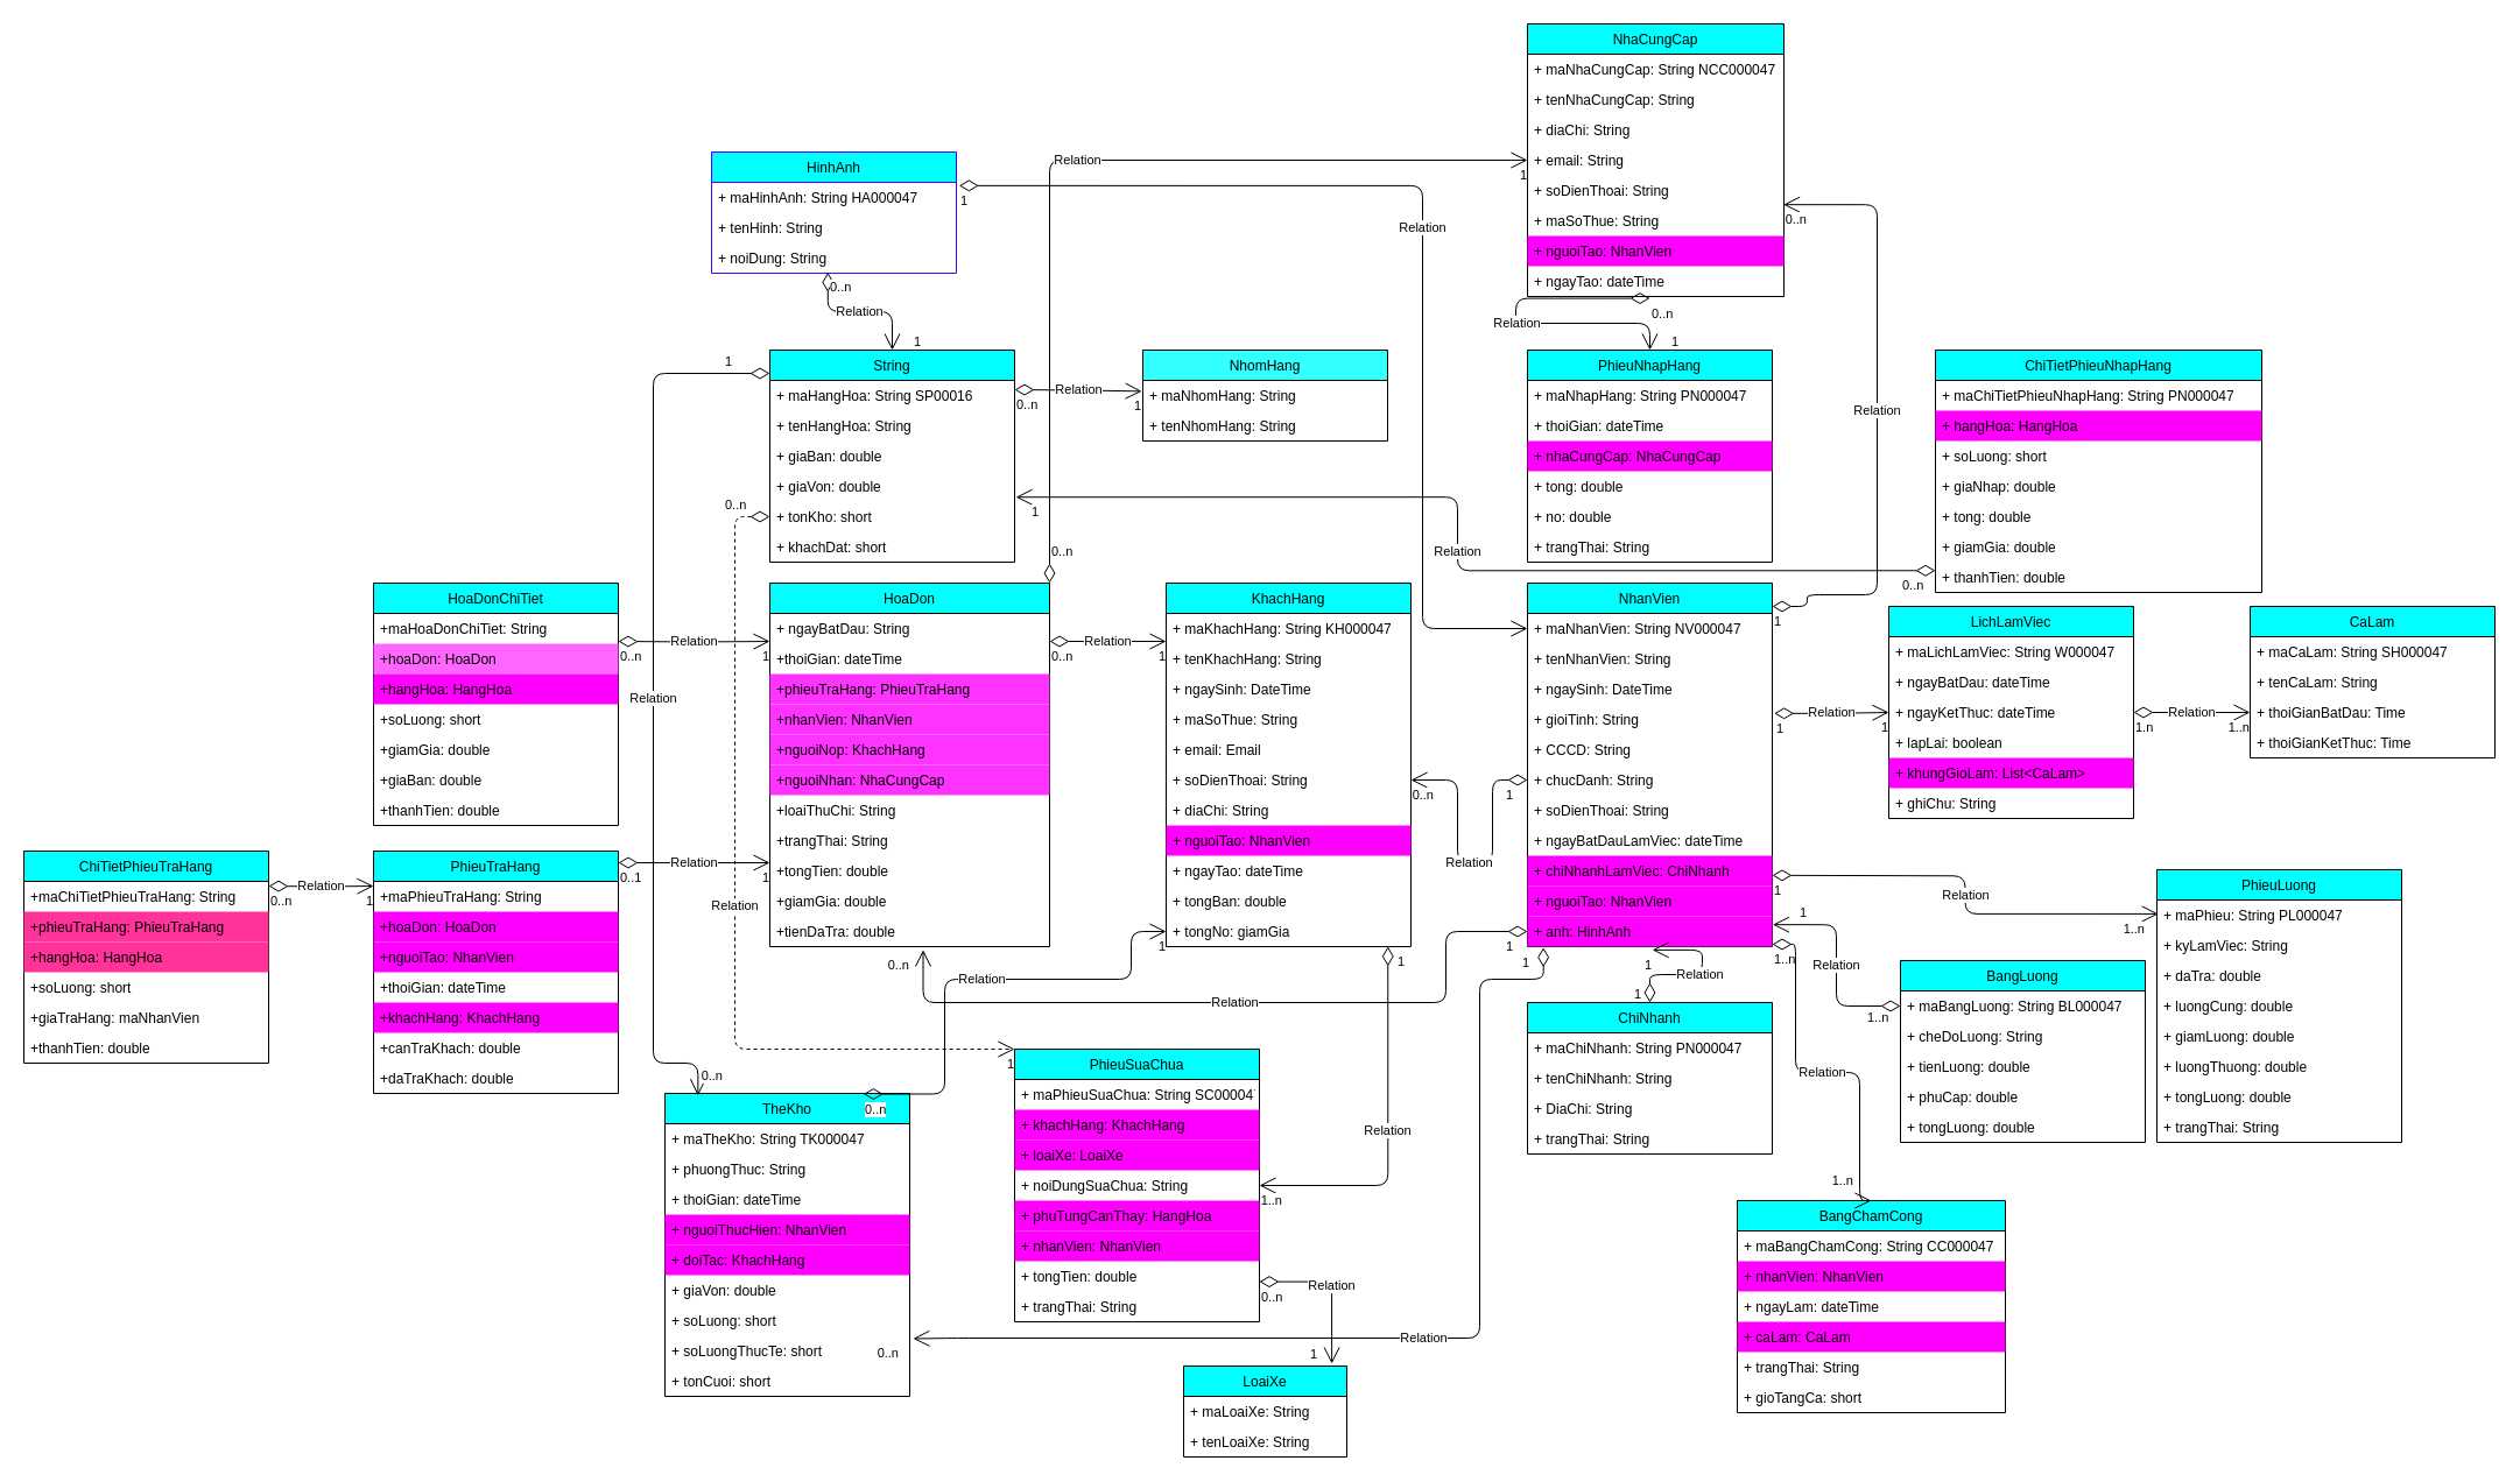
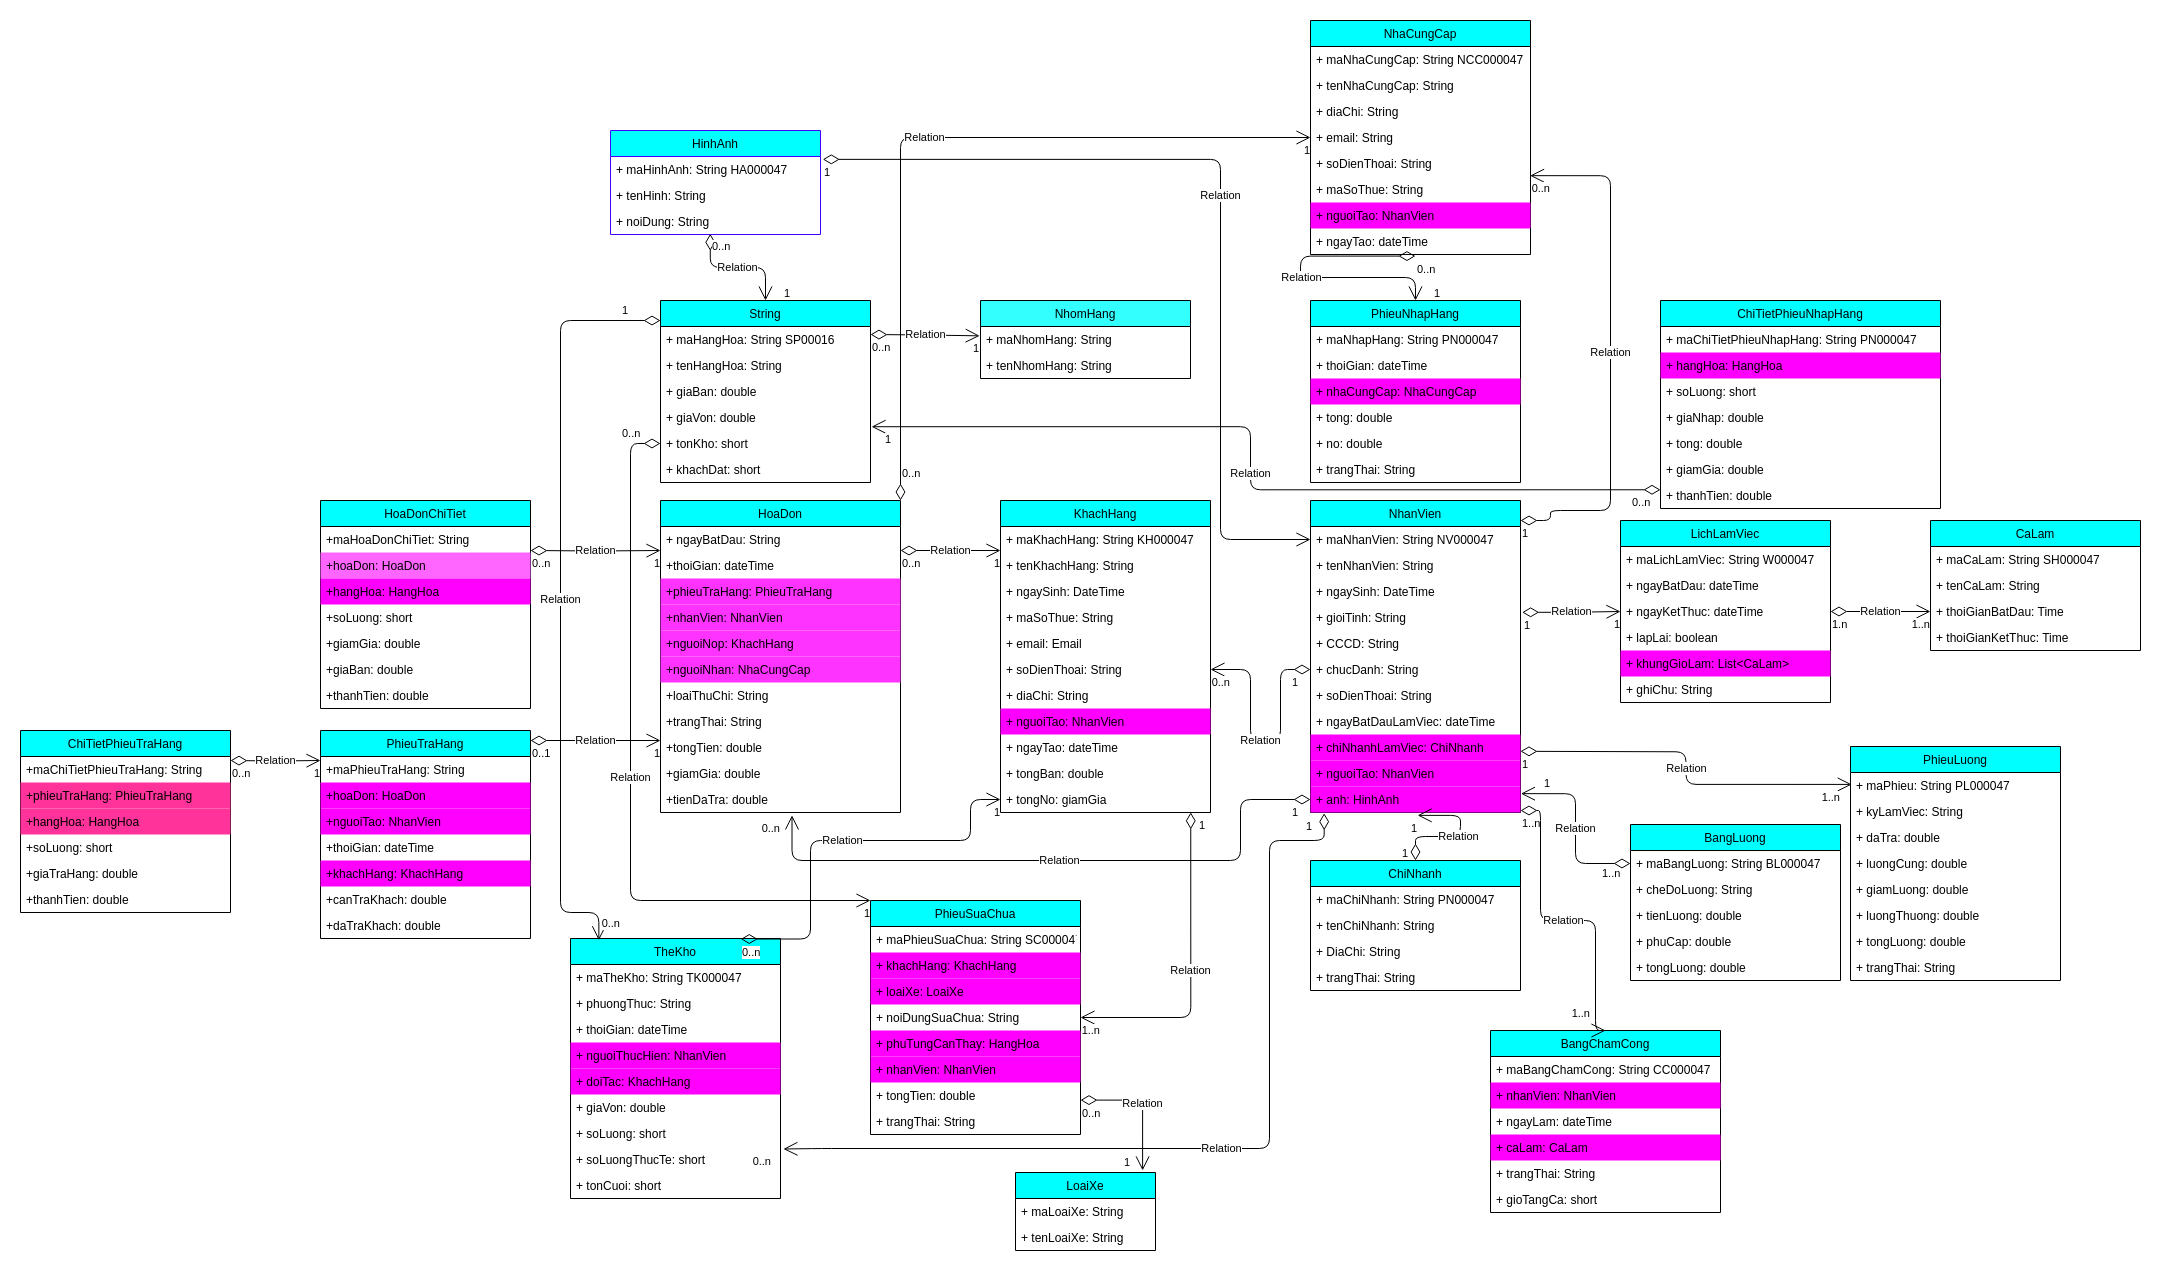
- <mxCell id="54" value="+giaTraHang: maNhanVien" style="text;strokeColor=none;fillColor=none;align=left;verticalAlign=top;spacingLeft=4;spacingRight=4;overflow=hidden;rotatable=0;points=[[0,0.5],[1,0.5]];portConstraint=eastwest;" parent="49" vertex="1"><mxGeometry y="130" width="210" height="26" as="geometry" /></mxCell>
+ <mxCell id="54" value="+giaTraHang: double" style="text;strokeColor=none;fillColor=none;align=left;verticalAlign=top;spacingLeft=4;spacingRight=4;overflow=hidden;rotatable=0;points=[[0,0.5],[1,0.5]];portConstraint=eastwest;" parent="49" vertex="1"><mxGeometry y="130" width="210" height="26" as="geometry" /></mxCell>
- <mxCell id="196" value="Relation" style="endArrow=open;html=1;endSize=12;startArrow=diamondThin;startSize=14;startFill=0;edgeStyle=orthogonalEdgeStyle;exitX=0;exitY=0.5;exitDx=0;exitDy=0;entryX=0;entryY=0;entryDx=0;entryDy=0;dashed=1;" parent="1" source="7" target="184" edge="1"><mxGeometry relative="1" as="geometry"><mxPoint x="590" y="990" as="sourcePoint" /><mxPoint x="860" y="990" as="targetPoint" /><Array as="points"><mxPoint x="630" y="443" /><mxPoint x="630" y="900" /></Array></mxGeometry></mxCell>
+ <mxCell id="196" value="Relation" style="endArrow=open;html=1;endSize=12;startArrow=diamondThin;startSize=14;startFill=0;edgeStyle=orthogonalEdgeStyle;exitX=0;exitY=0.5;exitDx=0;exitDy=0;entryX=0;entryY=0;entryDx=0;entryDy=0;" parent="1" source="7" target="184" edge="1"><mxGeometry relative="1" as="geometry"><mxPoint x="590" y="990" as="sourcePoint" /><mxPoint x="860" y="990" as="targetPoint" /><Array as="points"><mxPoint x="630" y="443" /><mxPoint x="630" y="900" /></Array></mxGeometry></mxCell>
